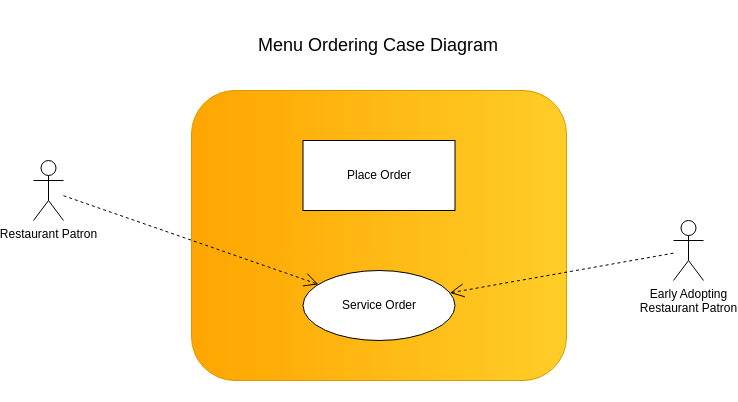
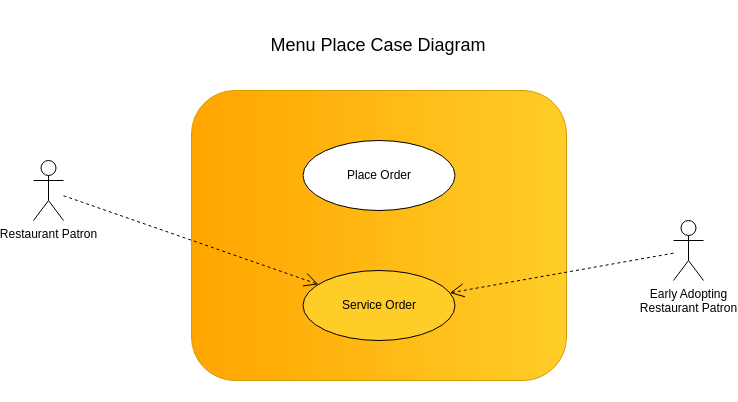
- <mxCell id="10" value="&lt;font style=&quot;font-size: 18px;&quot;&gt;Menu Ordering Case Diagram&lt;/font&gt;" style="text;html=1;strokeColor=none;fillColor=none;align=center;verticalAlign=middle;whiteSpace=wrap;rounded=0;" vertex="1" parent="1"><mxGeometry x="220" y="20" width="290" height="50" as="geometry" /></mxCell>
+ <mxCell id="10" value="&lt;font style=&quot;font-size: 18px;&quot;&gt;Menu Place Case Diagram&lt;/font&gt;" style="text;html=1;strokeColor=none;fillColor=none;align=center;verticalAlign=middle;whiteSpace=wrap;rounded=0;" vertex="1" parent="1"><mxGeometry x="220" y="20" width="290" height="50" as="geometry" /></mxCell>
- <mxCell id="4" value="Place Order" style="whiteSpace=wrap;html=1;rounded=0;" vertex="1" parent="2"><mxGeometry x="111.5" y="50" width="152" height="70" as="geometry" /></mxCell>
+ <mxCell id="4" value="Place Order" style="ellipse;whiteSpace=wrap;html=1;" vertex="1" parent="2"><mxGeometry x="111.5" y="50" width="152" height="70" as="geometry" /></mxCell>
- <mxCell id="5" value="Service Order" style="ellipse;whiteSpace=wrap;html=1;" vertex="1" parent="2"><mxGeometry x="111.5" y="180" width="152" height="70" as="geometry" /></mxCell>
+ <mxCell id="5" value="Service Order" style="ellipse;whiteSpace=wrap;html=1;fillColor=#ffcd28;" vertex="1" parent="2"><mxGeometry x="111.5" y="180" width="152" height="70" as="geometry" /></mxCell>
